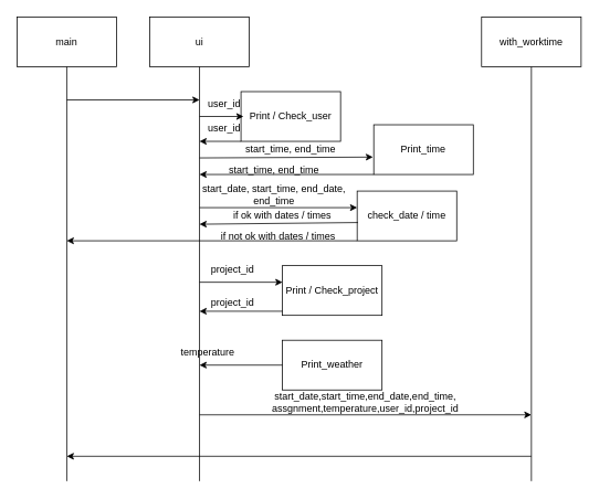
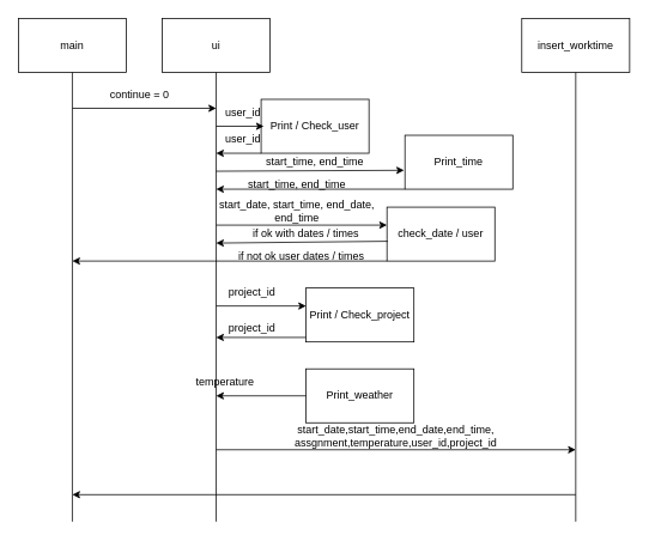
- <mxCell id="4" value="with_worktime" style="rounded=0;whiteSpace=wrap;html=1;" vertex="1" parent="1"><mxGeometry x="580" y="20" width="120" height="60" as="geometry" /></mxCell>
+ <mxCell id="4" value="insert_worktime" style="rounded=0;whiteSpace=wrap;html=1;" vertex="1" parent="1"><mxGeometry x="580" y="20" width="120" height="60" as="geometry" /></mxCell>
+ <mxCell id="25" value="continue = 0" style="text;html=1;strokeColor=none;fillColor=none;align=center;verticalAlign=middle;whiteSpace=wrap;rounded=0;" vertex="1" parent="1"><mxGeometry x="110" y="90" width="90" height="30" as="geometry" /></mxCell>
- <mxCell id="11" value="check_date / time" style="rounded=0;whiteSpace=wrap;html=1;" vertex="1" parent="1"><mxGeometry x="430" y="230" width="120" height="60" as="geometry" /></mxCell>
+ <mxCell id="11" value="check_date / user" style="rounded=0;whiteSpace=wrap;html=1;" vertex="1" parent="1"><mxGeometry x="430" y="230" width="120" height="60" as="geometry" /></mxCell>
- <mxCell id="29" value="if not ok with dates / times" style="text;html=1;strokeColor=none;fillColor=none;align=center;verticalAlign=middle;whiteSpace=wrap;rounded=0;" vertex="1" parent="1"><mxGeometry x="250" y="270" width="170" height="30" as="geometry" /></mxCell>
+ <mxCell id="29" value="if not ok user dates / times" style="text;html=1;strokeColor=none;fillColor=none;align=center;verticalAlign=middle;whiteSpace=wrap;rounded=0;" vertex="1" parent="1"><mxGeometry x="250" y="270" width="170" height="30" as="geometry" /></mxCell>
